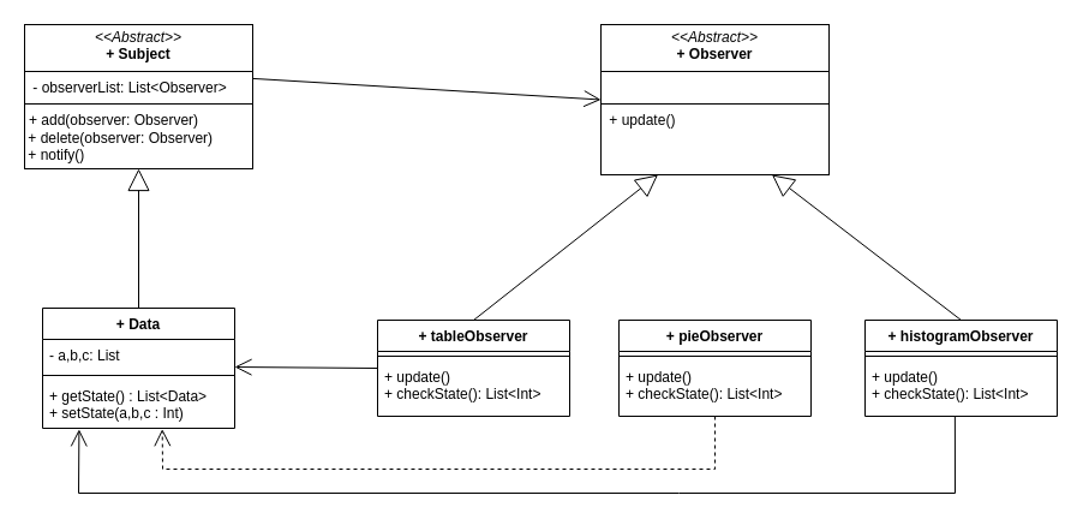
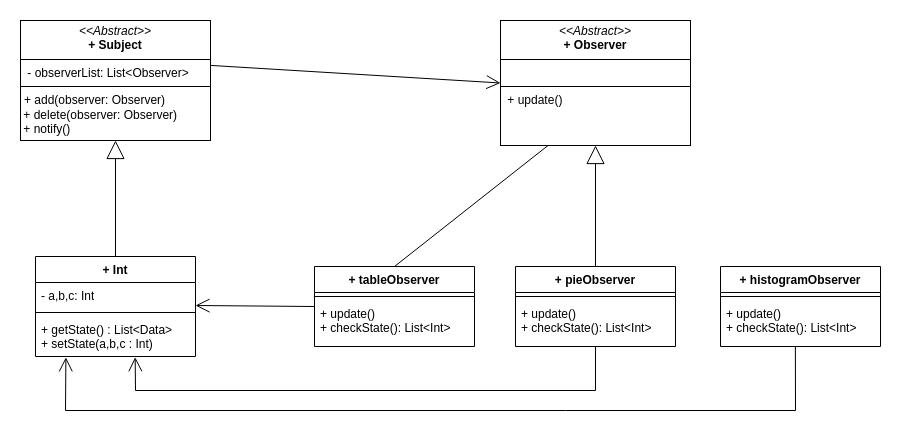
- <mxCell id="10" value="" style="endArrow=block;endSize=16;endFill=0;html=1;rounded=0;entryX=0.25;entryY=1;entryDx=0;entryDy=0;exitX=0.5;exitY=0;exitDx=0;exitDy=0;" edge="1" parent="1" source="2" target="12"><mxGeometry width="160" relative="1" as="geometry"><mxPoint x="374.77" y="360" as="sourcePoint" /><mxPoint x="375" y="260" as="targetPoint" /></mxGeometry></mxCell>
+ <mxCell id="10" value="" style="endArrow=none;endSize=16;endFill=0;html=1;rounded=0;entryX=0.25;entryY=1;entryDx=0;entryDy=0;exitX=0.5;exitY=0;exitDx=0;exitDy=0;" edge="1" parent="1" source="2" target="12"><mxGeometry width="160" relative="1" as="geometry"><mxPoint x="374.77" y="360" as="sourcePoint" /><mxPoint x="375" y="260" as="targetPoint" /></mxGeometry></mxCell>
- <mxCell id="22" value="" style="endArrow=block;endSize=16;endFill=0;html=1;rounded=0;entryX=0.75;entryY=1;entryDx=0;entryDy=0;exitX=0.5;exitY=0;exitDx=0;exitDy=0;" edge="1" parent="1" source="18" target="12"><mxGeometry width="160" relative="1" as="geometry"><mxPoint x="414" y="286" as="sourcePoint" /><mxPoint x="568" y="130" as="targetPoint" /></mxGeometry></mxCell>
+ <mxCell id="21" value="" style="endArrow=block;endSize=16;endFill=0;html=1;rounded=0;entryX=0.5;entryY=1;entryDx=0;entryDy=0;exitX=0.5;exitY=0;exitDx=0;exitDy=0;" edge="1" parent="1" source="15" target="12"><mxGeometry width="160" relative="1" as="geometry"><mxPoint x="404" y="276" as="sourcePoint" /><mxPoint x="558" y="120" as="targetPoint" /></mxGeometry></mxCell>
- <mxCell id="5" value="+ Data" style="swimlane;fontStyle=1;align=center;verticalAlign=top;childLayout=stackLayout;horizontal=1;startSize=26;horizontalStack=0;resizeParent=1;resizeParentMax=0;resizeLast=0;collapsible=1;marginBottom=0;whiteSpace=wrap;html=1;" vertex="1" parent="1"><mxGeometry x="35" y="256" width="160" height="100" as="geometry" /></mxCell>
+ <mxCell id="5" value="+ Int" style="swimlane;fontStyle=1;align=center;verticalAlign=top;childLayout=stackLayout;horizontal=1;startSize=26;horizontalStack=0;resizeParent=1;resizeParentMax=0;resizeLast=0;collapsible=1;marginBottom=0;whiteSpace=wrap;html=1;" vertex="1" parent="1"><mxGeometry x="35" y="256" width="160" height="100" as="geometry" /></mxCell>
- <mxCell id="6" value="- a,b,c: List" style="text;strokeColor=none;fillColor=none;align=left;verticalAlign=top;spacingLeft=4;spacingRight=4;overflow=hidden;rotatable=0;points=[[0,0.5],[1,0.5]];portConstraint=eastwest;whiteSpace=wrap;html=1;" vertex="1" parent="5"><mxGeometry y="26" width="160" height="26" as="geometry" /></mxCell>
+ <mxCell id="6" value="- a,b,c: Int" style="text;strokeColor=none;fillColor=none;align=left;verticalAlign=top;spacingLeft=4;spacingRight=4;overflow=hidden;rotatable=0;points=[[0,0.5],[1,0.5]];portConstraint=eastwest;whiteSpace=wrap;html=1;" vertex="1" parent="5"><mxGeometry y="26" width="160" height="26" as="geometry" /></mxCell>
- <mxCell id="23" value="" style="endArrow=open;endFill=1;endSize=12;html=1;rounded=0;exitX=0.5;exitY=1;exitDx=0;exitDy=0;entryX=0.623;entryY=1.017;entryDx=0;entryDy=0;entryPerimeter=0;dashed=1;" edge="1" parent="1" source="15" target="8"><mxGeometry width="160" relative="1" as="geometry"><mxPoint x="605" y="350" as="sourcePoint" /><mxPoint x="135" y="360" as="targetPoint" /><Array as="points"><mxPoint x="595" y="390" /><mxPoint x="135" y="390" /></Array></mxGeometry></mxCell>
+ <mxCell id="23" value="" style="endArrow=open;endFill=1;endSize=12;html=1;rounded=0;exitX=0.5;exitY=1;exitDx=0;exitDy=0;entryX=0.623;entryY=1.017;entryDx=0;entryDy=0;entryPerimeter=0;" edge="1" parent="1" source="15" target="8"><mxGeometry width="160" relative="1" as="geometry"><mxPoint x="605" y="350" as="sourcePoint" /><mxPoint x="135" y="360" as="targetPoint" /><Array as="points"><mxPoint x="595" y="390" /><mxPoint x="135" y="390" /></Array></mxGeometry></mxCell>
